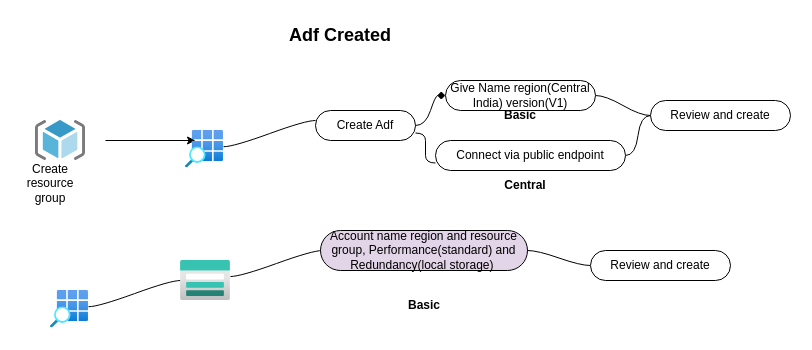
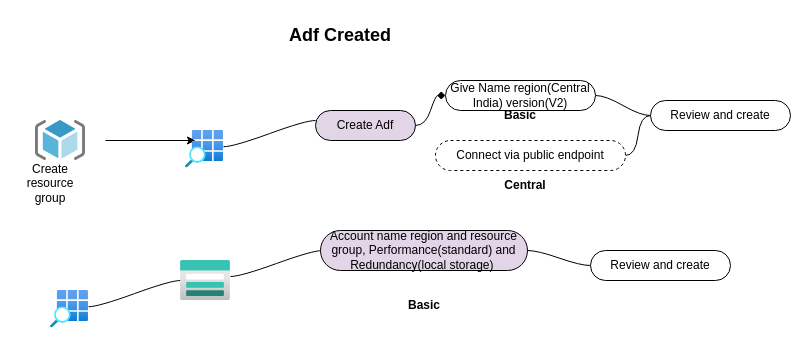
- <mxCell id="10" value="Give Name region(Central India) version(V1)" style="whiteSpace=wrap;html=1;rounded=1;arcSize=50;align=center;verticalAlign=middle;strokeWidth=1;autosize=1;spacing=4;treeFolding=1;treeMoving=1;newEdgeStyle={&quot;edgeStyle&quot;:&quot;entityRelationEdgeStyle&quot;,&quot;startArrow&quot;:&quot;none&quot;,&quot;endArrow&quot;:&quot;none&quot;,&quot;segment&quot;:10,&quot;curved&quot;:1,&quot;sourcePerimeterSpacing&quot;:0,&quot;targetPerimeterSpacing&quot;:0};" vertex="1" parent="1"><mxGeometry x="445" y="80" width="150" height="30" as="geometry" /></mxCell>
+ <mxCell id="10" value="Give Name region(Central India) version(V2)" style="whiteSpace=wrap;html=1;rounded=1;arcSize=50;align=center;verticalAlign=middle;strokeWidth=1;autosize=1;spacing=4;treeFolding=1;treeMoving=1;newEdgeStyle={&quot;edgeStyle&quot;:&quot;entityRelationEdgeStyle&quot;,&quot;startArrow&quot;:&quot;none&quot;,&quot;endArrow&quot;:&quot;none&quot;,&quot;segment&quot;:10,&quot;curved&quot;:1,&quot;sourcePerimeterSpacing&quot;:0,&quot;targetPerimeterSpacing&quot;:0};" vertex="1" parent="1"><mxGeometry x="445" y="80" width="150" height="30" as="geometry" /></mxCell>
- <mxCell id="7" value="Create Adf" style="whiteSpace=wrap;html=1;rounded=1;arcSize=50;align=center;verticalAlign=middle;strokeWidth=1;autosize=1;spacing=4;treeFolding=1;treeMoving=1;newEdgeStyle={&quot;edgeStyle&quot;:&quot;entityRelationEdgeStyle&quot;,&quot;startArrow&quot;:&quot;none&quot;,&quot;endArrow&quot;:&quot;none&quot;,&quot;segment&quot;:10,&quot;curved&quot;:1,&quot;sourcePerimeterSpacing&quot;:0,&quot;targetPerimeterSpacing&quot;:0};" vertex="1" parent="1"><mxGeometry x="315" y="110" width="100" height="30" as="geometry" /></mxCell>
+ <mxCell id="7" value="Create Adf" style="whiteSpace=wrap;html=1;rounded=1;arcSize=50;align=center;verticalAlign=middle;strokeWidth=1;autosize=1;spacing=4;treeFolding=1;treeMoving=1;newEdgeStyle={&quot;edgeStyle&quot;:&quot;entityRelationEdgeStyle&quot;,&quot;startArrow&quot;:&quot;none&quot;,&quot;endArrow&quot;:&quot;none&quot;,&quot;segment&quot;:10,&quot;curved&quot;:1,&quot;sourcePerimeterSpacing&quot;:0,&quot;targetPerimeterSpacing&quot;:0};fillColor=#e1d5e7;" vertex="1" parent="1"><mxGeometry x="315" y="110" width="100" height="30" as="geometry" /></mxCell>
- <mxCell id="6" style="edgeStyle=entityRelationEdgeStyle;rounded=0;orthogonalLoop=1;jettySize=auto;html=1;startArrow=none;endArrow=none;segment=10;curved=1;sourcePerimeterSpacing=0;targetPerimeterSpacing=0;exitX=1;exitY=0.75;exitDx=0;exitDy=0;entryX=0;entryY=0.75;entryDx=0;entryDy=0;" edge="1" parent="1" source="7" target="14"><mxGeometry relative="1" as="geometry" /></mxCell>
- <mxCell id="14" value="Connect via public endpoint" style="whiteSpace=wrap;html=1;rounded=1;arcSize=50;align=center;verticalAlign=middle;strokeWidth=1;autosize=1;spacing=4;treeFolding=1;treeMoving=1;newEdgeStyle={&quot;edgeStyle&quot;:&quot;entityRelationEdgeStyle&quot;,&quot;startArrow&quot;:&quot;none&quot;,&quot;endArrow&quot;:&quot;none&quot;,&quot;segment&quot;:10,&quot;curved&quot;:1,&quot;sourcePerimeterSpacing&quot;:0,&quot;targetPerimeterSpacing&quot;:0};" vertex="1" parent="1"><mxGeometry x="435" y="140" width="190" height="30" as="geometry" /></mxCell>
+ <mxCell id="14" value="Connect via public endpoint" style="whiteSpace=wrap;html=1;rounded=1;arcSize=50;align=center;verticalAlign=middle;strokeWidth=1;autosize=1;spacing=4;treeFolding=1;treeMoving=1;newEdgeStyle={&quot;edgeStyle&quot;:&quot;entityRelationEdgeStyle&quot;,&quot;startArrow&quot;:&quot;none&quot;,&quot;endArrow&quot;:&quot;none&quot;,&quot;segment&quot;:10,&quot;curved&quot;:1,&quot;sourcePerimeterSpacing&quot;:0,&quot;targetPerimeterSpacing&quot;:0};dashed=1;" vertex="1" parent="1"><mxGeometry x="435" y="140" width="190" height="30" as="geometry" /></mxCell>
